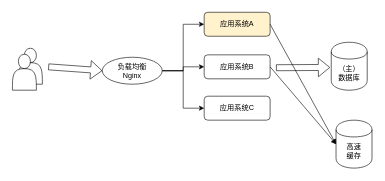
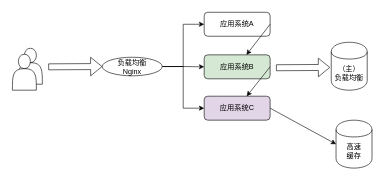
- <mxCell id="11" value="应用系统A" style="rounded=1;whiteSpace=wrap;html=1;fillColor=#fff2cc;" parent="1" vertex="1"><mxGeometry x="340" y="20" width="110" height="40" as="geometry" /></mxCell>
+ <mxCell id="11" value="应用系统A" style="rounded=1;whiteSpace=wrap;html=1;" parent="1" vertex="1"><mxGeometry x="340" y="20" width="110" height="40" as="geometry" /></mxCell>
- <mxCell id="12" value="应用系统B" style="rounded=1;whiteSpace=wrap;html=1;" parent="1" vertex="1"><mxGeometry x="340" y="91" width="110" height="40" as="geometry" /></mxCell>
+ <mxCell id="12" value="应用系统B" style="rounded=1;whiteSpace=wrap;html=1;fillColor=#d5e8d4;" parent="1" vertex="1"><mxGeometry x="340" y="91" width="110" height="40" as="geometry" /></mxCell>
- <mxCell id="5" value="负载均衡&lt;br&gt;Nginx" style="ellipse;whiteSpace=wrap;html=1;" parent="1" vertex="1"><mxGeometry x="170" y="95" width="100" height="45" as="geometry" /></mxCell>
+ <mxCell id="5" value="负载均衡&lt;br&gt;Nginx" style="ellipse;whiteSpace=wrap;html=1;" parent="1" vertex="1"><mxGeometry x="170" y="95" width="100" height="31" as="geometry" /></mxCell>
- <mxCell id="10" value="（主）&lt;br&gt;数据库" style="shape=cylinder;whiteSpace=wrap;html=1;boundedLbl=1;backgroundOutline=1;" parent="1" vertex="1"><mxGeometry x="552" y="70" width="60" height="80" as="geometry" /></mxCell>
+ <mxCell id="10" value="（主）&lt;br&gt;负载均衡" style="shape=cylinder;whiteSpace=wrap;html=1;boundedLbl=1;backgroundOutline=1;" parent="1" vertex="1"><mxGeometry x="552" y="70" width="60" height="80" as="geometry" /></mxCell>
- <mxCell id="16" value="" style="endArrow=classic;html=1;entryX=0;entryY=0.5;entryDx=0;entryDy=0;exitX=1;exitY=0.5;exitDx=0;exitDy=0;" parent="1" source="11" target="15" edge="1"><mxGeometry width="50" height="50" relative="1" as="geometry"><mxPoint x="520" y="90" as="sourcePoint" /><mxPoint x="570" y="40" as="targetPoint" /></mxGeometry></mxCell>
+ <mxCell id="16" value="" style="endArrow=classic;html=1;exitX=1;exitY=0.5;exitDx=0;exitDy=0;" parent="1" source="11" target="12" edge="1"><mxGeometry width="50" height="50" relative="1" as="geometry"><mxPoint x="520" y="90" as="sourcePoint" /><mxPoint x="570" y="40" as="targetPoint" /></mxGeometry></mxCell>
- <mxCell id="17" value="" style="endArrow=classic;html=1;entryX=0;entryY=0.5;entryDx=0;entryDy=0;exitX=1;exitY=0.5;exitDx=0;exitDy=0;" parent="1" source="12" target="15" edge="1"><mxGeometry width="50" height="50" relative="1" as="geometry"><mxPoint x="210" y="350" as="sourcePoint" /><mxPoint x="260" y="300" as="targetPoint" /></mxGeometry></mxCell>
+ <mxCell id="17" value="" style="endArrow=classic;html=1;exitX=1;exitY=0.5;exitDx=0;exitDy=0;" parent="1" source="12" target="13" edge="1"><mxGeometry width="50" height="50" relative="1" as="geometry"><mxPoint x="210" y="350" as="sourcePoint" /><mxPoint x="260" y="300" as="targetPoint" /></mxGeometry></mxCell>
- <mxCell id="13" value="应用系统C" style="rounded=1;whiteSpace=wrap;html=1;" parent="1" vertex="1"><mxGeometry x="340" y="160" width="110" height="40" as="geometry" /></mxCell>
+ <mxCell id="13" value="应用系统C" style="rounded=1;whiteSpace=wrap;html=1;fillColor=#e1d5e7;" parent="1" vertex="1"><mxGeometry x="340" y="160" width="110" height="40" as="geometry" /></mxCell>
+ <mxCell id="18" value="" style="endArrow=classic;html=1;entryX=0;entryY=0.5;entryDx=0;entryDy=0;exitX=1;exitY=0.5;exitDx=0;exitDy=0;" parent="1" source="13" target="15" edge="1"><mxGeometry width="50" height="50" relative="1" as="geometry"><mxPoint x="390" y="260" as="sourcePoint" /><mxPoint x="440" y="210" as="targetPoint" /></mxGeometry></mxCell>
